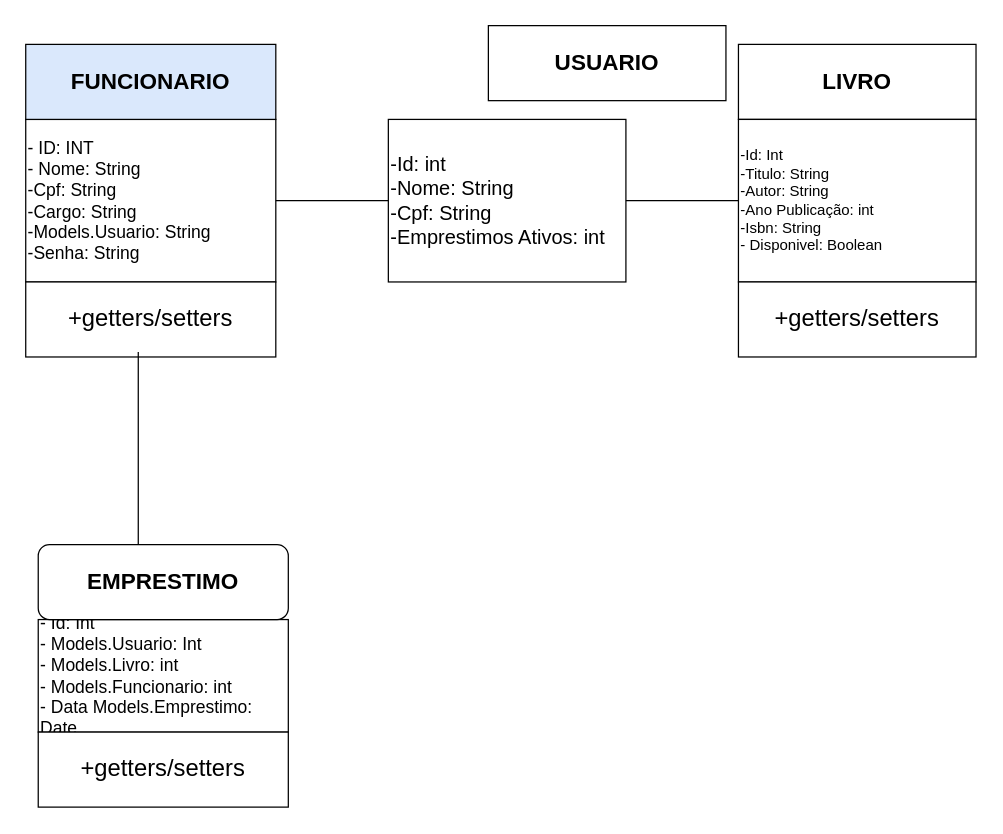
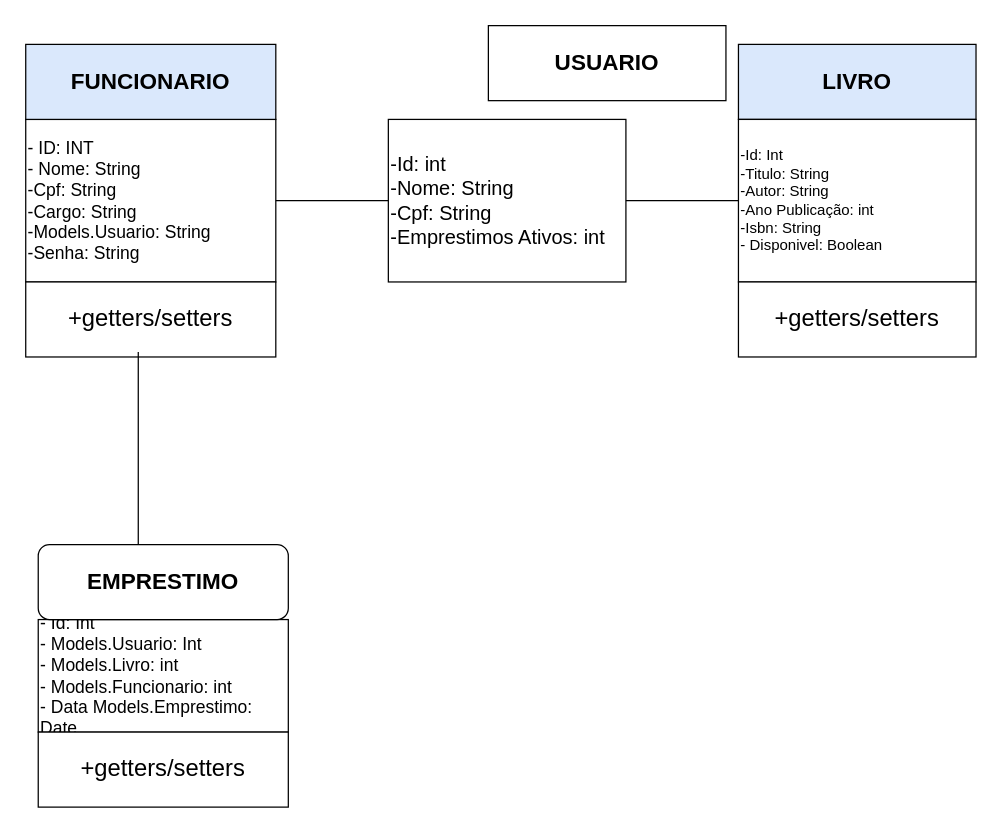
- <mxCell id="7" value="&lt;h2&gt;LIVRO&lt;/h2&gt;" style="rounded=0;whiteSpace=wrap;html=1;" vertex="1" parent="1"><mxGeometry x="590" y="35" width="190" height="60" as="geometry" /></mxCell>
+ <mxCell id="7" value="&lt;h2&gt;LIVRO&lt;/h2&gt;" style="rounded=0;whiteSpace=wrap;html=1;fillColor=#dae8fc;" vertex="1" parent="1"><mxGeometry x="590" y="35" width="190" height="60" as="geometry" /></mxCell>
